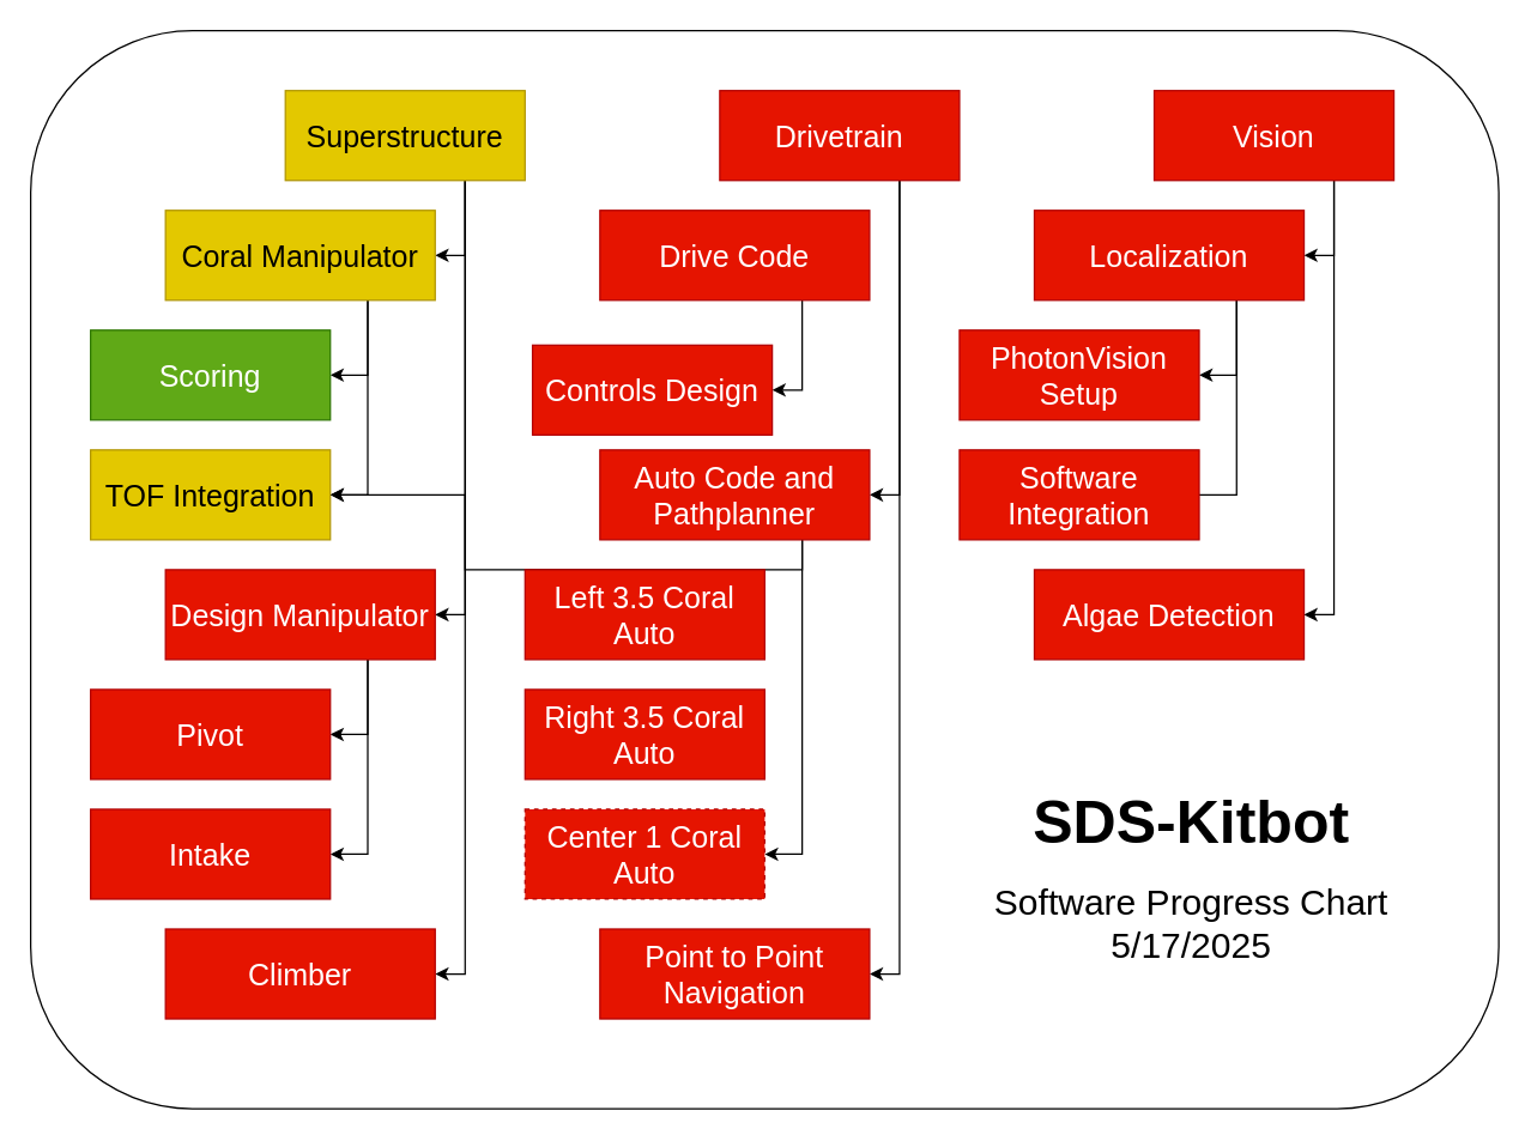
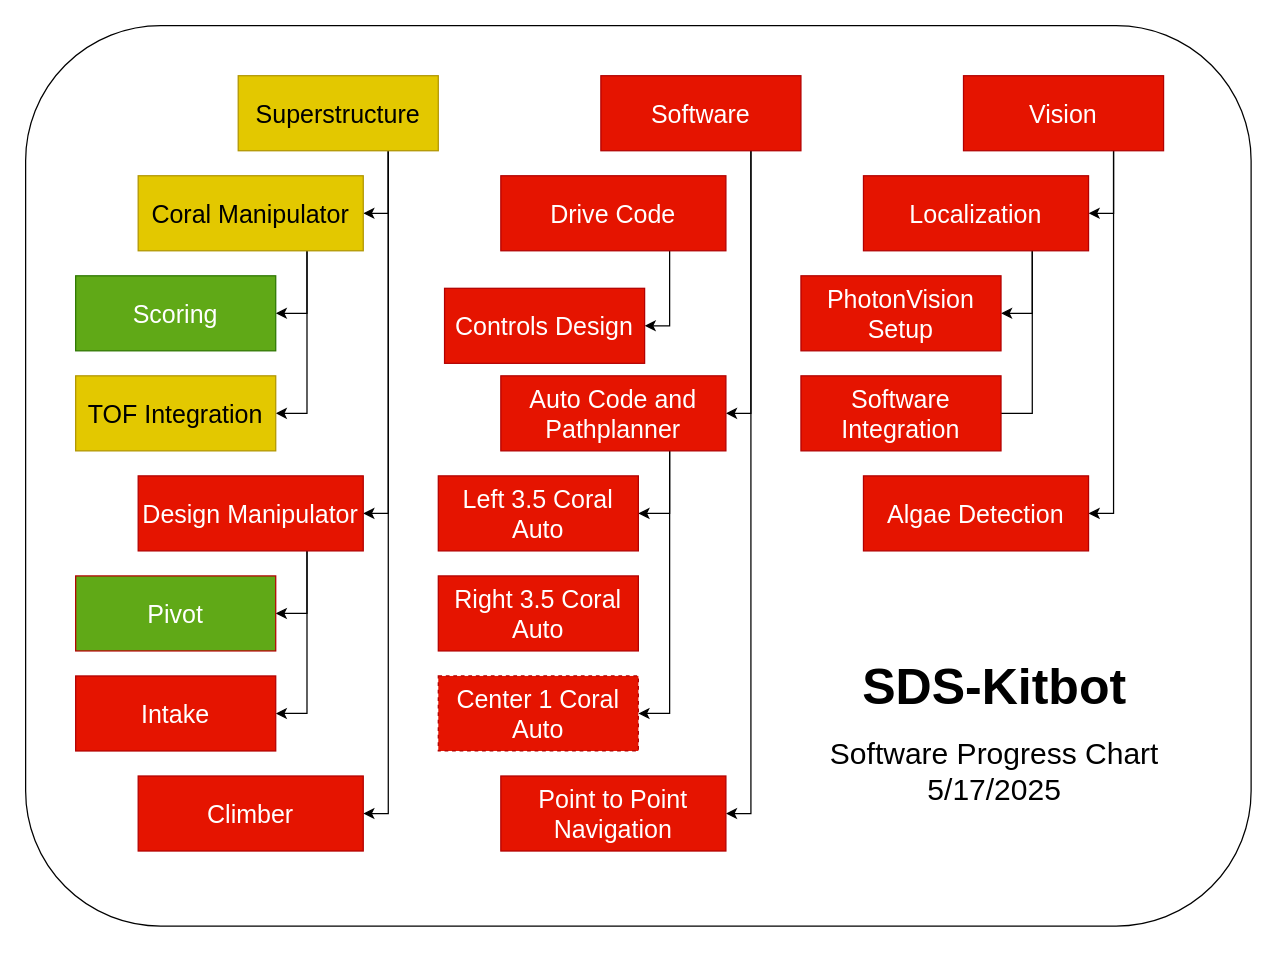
- <mxCell id="20" value="Drivetrain" style="rounded=0;whiteSpace=wrap;html=1;fontSize=20;fillColor=#e51400;fontColor=#ffffff;strokeColor=#B20000;" vertex="1" parent="1"><mxGeometry x="480" y="60" width="160" height="60" as="geometry" /></mxCell>
+ <mxCell id="20" value="Software" style="rounded=0;whiteSpace=wrap;html=1;fontSize=20;fillColor=#e51400;fontColor=#ffffff;strokeColor=#B20000;" vertex="1" parent="1"><mxGeometry x="480" y="60" width="160" height="60" as="geometry" /></mxCell>
- <mxCell id="24" style="edgeStyle=orthogonalEdgeStyle;rounded=0;orthogonalLoop=1;jettySize=auto;html=1;exitX=0.75;exitY=1;exitDx=0;exitDy=0;" edge="1" parent="1" source="26" target="11"><mxGeometry relative="1" as="geometry" /></mxCell>
+ <mxCell id="24" style="edgeStyle=orthogonalEdgeStyle;rounded=0;orthogonalLoop=1;jettySize=auto;html=1;exitX=0.75;exitY=1;exitDx=0;exitDy=0;entryX=1;entryY=0.5;entryDx=0;entryDy=0;" edge="1" parent="1" source="26" target="27"><mxGeometry relative="1" as="geometry" /></mxCell>
- <mxCell id="15" value="Pivot" style="rounded=0;whiteSpace=wrap;html=1;fontSize=20;fillColor=#e51400;fontColor=#ffffff;strokeColor=#B20000;" vertex="1" parent="1"><mxGeometry x="60" y="460" width="160" height="60" as="geometry" /></mxCell>
+ <mxCell id="15" value="Pivot" style="rounded=0;whiteSpace=wrap;html=1;fontSize=20;fillColor=#60a917;fontColor=#ffffff;strokeColor=#B20000;" vertex="1" parent="1"><mxGeometry x="60" y="460" width="160" height="60" as="geometry" /></mxCell>
